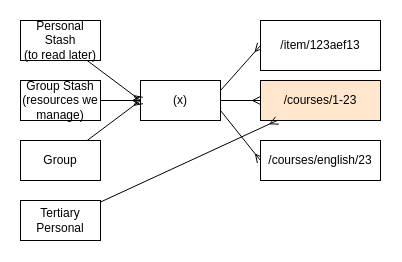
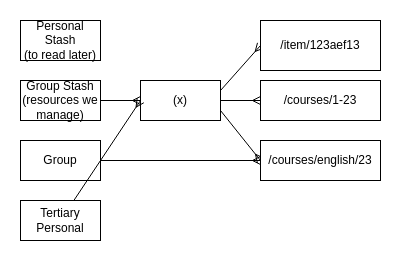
- <mxCell id="9" style="edgeStyle=none;rounded=0;orthogonalLoop=1;jettySize=auto;html=1;entryX=0;entryY=0.5;entryDx=0;entryDy=0;endArrow=ERmany;endFill=0;" edge="1" parent="1" source="10" target="5"><mxGeometry relative="1" as="geometry" /></mxCell>
- <mxCell id="7" value="/courses/1-23" style="rounded=0;whiteSpace=wrap;html=1;fillColor=#ffe6cc;" vertex="1" parent="1"><mxGeometry x="260" y="80" width="120" height="40" as="geometry" /></mxCell>
+ <mxCell id="7" value="/courses/1-23" style="rounded=0;whiteSpace=wrap;html=1;" vertex="1" parent="1"><mxGeometry x="260" y="80" width="120" height="40" as="geometry" /></mxCell>
- <mxCell id="13" style="edgeStyle=none;rounded=0;orthogonalLoop=1;jettySize=auto;html=1;entryX=0;entryY=0.5;entryDx=0;entryDy=0;endArrow=ERmany;endFill=0;" edge="1" parent="1" source="14" target="5"><mxGeometry relative="1" as="geometry" /></mxCell>
+ <mxCell id="13" style="edgeStyle=none;rounded=0;orthogonalLoop=1;jettySize=auto;html=1;endArrow=ERmany;endFill=0;" edge="1" parent="1" source="14" target="8"><mxGeometry relative="1" as="geometry" /></mxCell>
- <mxCell id="15" style="edgeStyle=none;rounded=0;orthogonalLoop=1;jettySize=auto;html=1;endArrow=ERmany;endFill=0;" edge="1" parent="1" source="16" target="7"><mxGeometry relative="1" as="geometry" /></mxCell>
+ <mxCell id="15" style="edgeStyle=none;rounded=0;orthogonalLoop=1;jettySize=auto;html=1;entryX=0;entryY=0.5;entryDx=0;entryDy=0;endArrow=ERmany;endFill=0;" edge="1" parent="1" source="16" target="5"><mxGeometry relative="1" as="geometry" /></mxCell>
